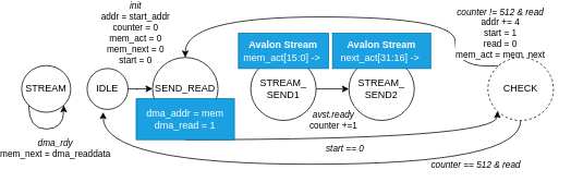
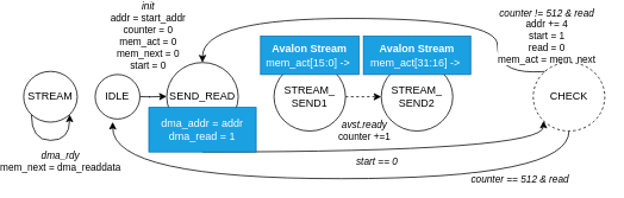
- <mxCell id="18" value="&lt;b&gt;Avalon Stream&lt;/b&gt;&lt;br&gt;next_act[31:16] -&amp;gt;&amp;nbsp;" style="rounded=0;whiteSpace=wrap;html=1;fillColor=#1ba1e2;fontColor=#ffffff;strokeColor=#006EAF;" parent="1" vertex="1"><mxGeometry x="400" y="40" width="120" height="43" as="geometry" /></mxCell>
+ <mxCell id="18" value="&lt;b&gt;Avalon Stream&lt;/b&gt;&lt;br&gt;mem_act[31:16] -&amp;gt;&amp;nbsp;" style="rounded=0;whiteSpace=wrap;html=1;fillColor=#1ba1e2;fontColor=#ffffff;strokeColor=#006EAF;" parent="1" vertex="1"><mxGeometry x="400" y="40" width="120" height="43" as="geometry" /></mxCell>
- <mxCell id="6" style="edgeStyle=orthogonalEdgeStyle;rounded=0;orthogonalLoop=1;jettySize=auto;html=1;exitX=1;exitY=0.5;exitDx=0;exitDy=0;entryX=0;entryY=0.5;entryDx=0;entryDy=0;" parent="1" source="8" target="9" edge="1"><mxGeometry relative="1" as="geometry" /></mxCell>
+ <mxCell id="6" style="edgeStyle=orthogonalEdgeStyle;rounded=0;orthogonalLoop=1;jettySize=auto;html=1;exitX=1;exitY=0.5;exitDx=0;exitDy=0;entryX=0;entryY=0.5;entryDx=0;entryDy=0;dashed=1;" parent="1" source="8" target="9" edge="1"><mxGeometry relative="1" as="geometry" /></mxCell>
- <mxCell id="16" value="dma_addr = mem&lt;br&gt;dma_read = 1" style="rounded=0;whiteSpace=wrap;html=1;fillColor=#1ba1e2;fontColor=#ffffff;strokeColor=#006EAF;" parent="1" vertex="1"><mxGeometry x="160" y="120" width="120" height="50" as="geometry" /></mxCell>
+ <mxCell id="16" value="dma_addr = addr&lt;br&gt;dma_read = 1" style="rounded=0;whiteSpace=wrap;html=1;fillColor=#1ba1e2;fontColor=#ffffff;strokeColor=#006EAF;" parent="1" vertex="1"><mxGeometry x="160" y="120" width="120" height="50" as="geometry" /></mxCell>
